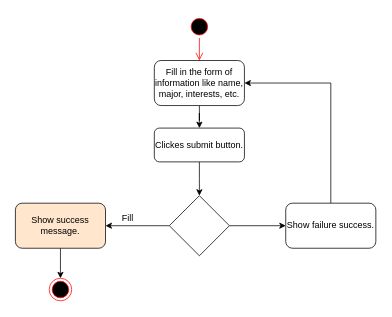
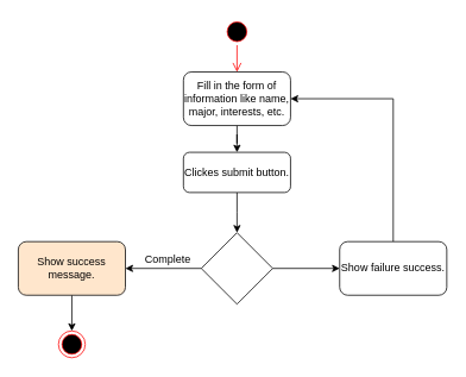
- <mxCell id="13" value="Fill" style="text;html=1;resizable=0;points=[];autosize=1;align=left;verticalAlign=top;spacingTop=-4;" vertex="1" parent="1"><mxGeometry x="160" y="280" width="70" height="20" as="geometry" /></mxCell>
+ <mxCell id="13" value="Complete" style="text;html=1;resizable=0;points=[];autosize=1;align=left;verticalAlign=top;spacingTop=-4;" vertex="1" parent="1"><mxGeometry x="160" y="280" width="70" height="20" as="geometry" /></mxCell>
